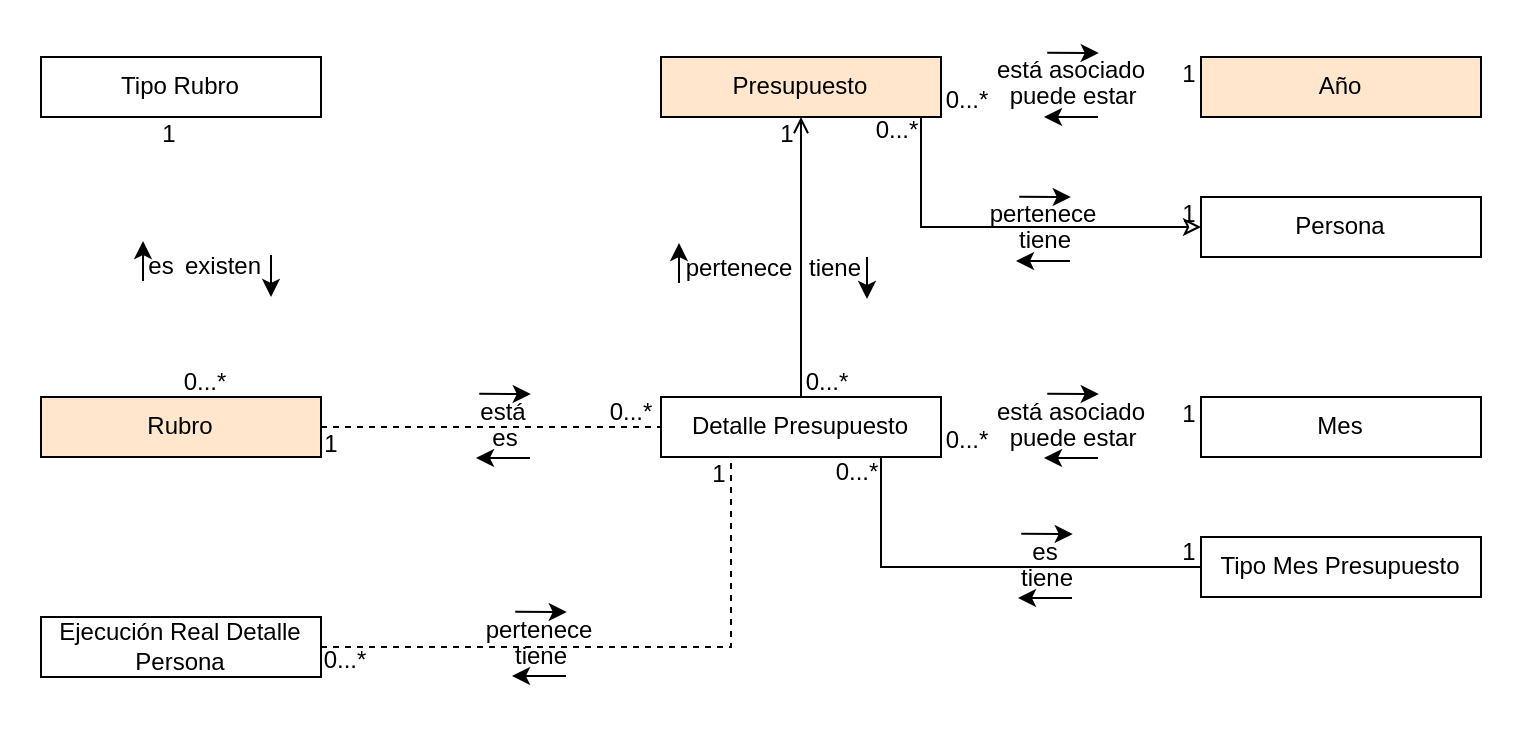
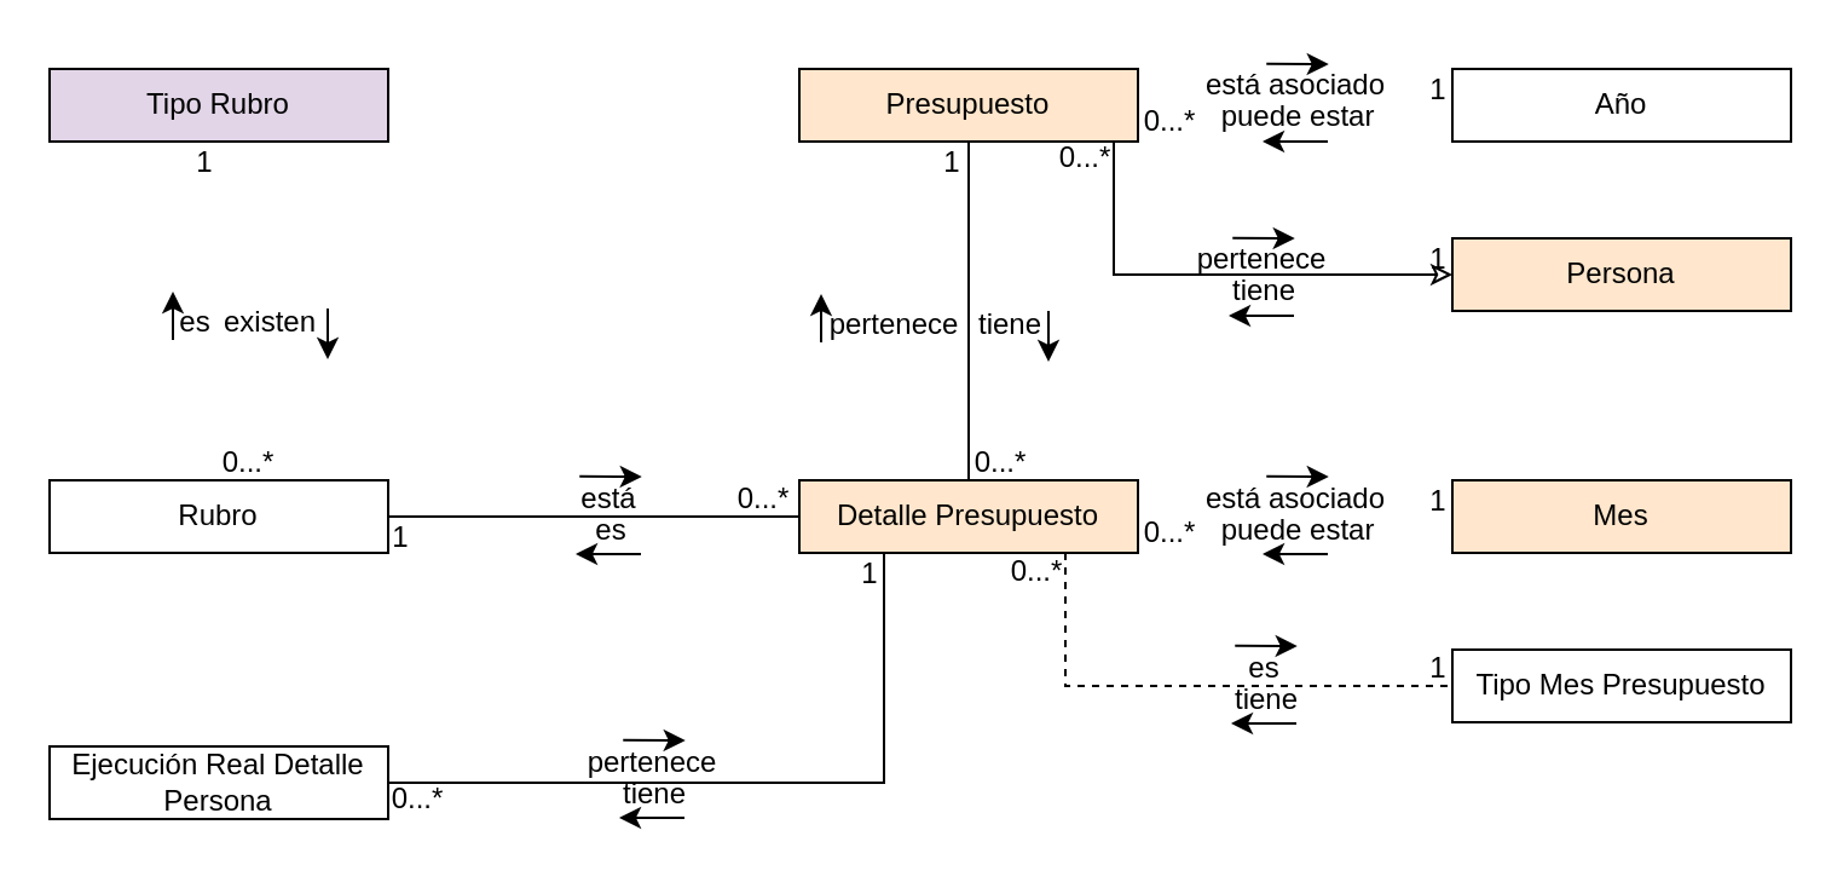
- <mxCell id="2" value="Tipo Rubro" style="rounded=0;whiteSpace=wrap;html=1;" vertex="1" parent="1"><mxGeometry x="20" y="28" width="140" height="30" as="geometry" /></mxCell>
+ <mxCell id="2" value="Tipo Rubro" style="rounded=0;whiteSpace=wrap;html=1;fillColor=#e1d5e7;" vertex="1" parent="1"><mxGeometry x="20" y="28" width="140" height="30" as="geometry" /></mxCell>
- <mxCell id="16" value="Año" style="rounded=0;whiteSpace=wrap;html=1;fillColor=#ffe6cc;" vertex="1" parent="1"><mxGeometry x="600" y="28" width="140" height="30" as="geometry" /></mxCell>
+ <mxCell id="16" value="Año" style="rounded=0;whiteSpace=wrap;html=1;" vertex="1" parent="1"><mxGeometry x="600" y="28" width="140" height="30" as="geometry" /></mxCell>
- <mxCell id="11" style="edgeStyle=orthogonalEdgeStyle;rounded=0;orthogonalLoop=1;jettySize=auto;html=1;entryX=0.5;entryY=1;entryDx=0;entryDy=0;endArrow=open;endFill=0;" edge="1" parent="1" source="13" target="15"><mxGeometry relative="1" as="geometry" /></mxCell>
+ <mxCell id="11" style="edgeStyle=orthogonalEdgeStyle;rounded=0;orthogonalLoop=1;jettySize=auto;html=1;entryX=0.5;entryY=1;entryDx=0;entryDy=0;endArrow=none;endFill=0;" edge="1" parent="1" source="13" target="15"><mxGeometry relative="1" as="geometry" /></mxCell>
- <mxCell id="17" value="Persona" style="rounded=0;whiteSpace=wrap;html=1;" vertex="1" parent="1"><mxGeometry x="600" y="98" width="140" height="30" as="geometry" /></mxCell>
+ <mxCell id="17" value="Persona" style="rounded=0;whiteSpace=wrap;html=1;fillColor=#ffe6cc;" vertex="1" parent="1"><mxGeometry x="600" y="98" width="140" height="30" as="geometry" /></mxCell>
- <mxCell id="4" value="Rubro" style="rounded=0;whiteSpace=wrap;html=1;fillColor=#ffe6cc;" vertex="1" parent="1"><mxGeometry x="20" y="198" width="140" height="30" as="geometry" /></mxCell>
+ <mxCell id="4" value="Rubro" style="rounded=0;whiteSpace=wrap;html=1;" vertex="1" parent="1"><mxGeometry x="20" y="198" width="140" height="30" as="geometry" /></mxCell>
- <mxCell id="3" style="edgeStyle=orthogonalEdgeStyle;rounded=0;orthogonalLoop=1;jettySize=auto;html=1;entryX=0;entryY=0.5;entryDx=0;entryDy=0;endArrow=none;endFill=0;dashed=1;" edge="1" parent="1" source="4" target="13"><mxGeometry relative="1" as="geometry" /></mxCell>
+ <mxCell id="3" style="edgeStyle=orthogonalEdgeStyle;rounded=0;orthogonalLoop=1;jettySize=auto;html=1;entryX=0;entryY=0.5;entryDx=0;entryDy=0;endArrow=none;endFill=0;" edge="1" parent="1" source="4" target="13"><mxGeometry relative="1" as="geometry" /></mxCell>
- <mxCell id="13" value="Detalle Presupuesto" style="rounded=0;whiteSpace=wrap;html=1;" vertex="1" parent="1"><mxGeometry x="330" y="198" width="140" height="30" as="geometry" /></mxCell>
+ <mxCell id="13" value="Detalle Presupuesto" style="rounded=0;whiteSpace=wrap;html=1;fillColor=#ffe6cc;" vertex="1" parent="1"><mxGeometry x="330" y="198" width="140" height="30" as="geometry" /></mxCell>
- <mxCell id="18" value="Mes" style="rounded=0;whiteSpace=wrap;html=1;" vertex="1" parent="1"><mxGeometry x="600" y="198" width="140" height="30" as="geometry" /></mxCell>
+ <mxCell id="18" value="Mes" style="rounded=0;whiteSpace=wrap;html=1;fillColor=#ffe6cc;" vertex="1" parent="1"><mxGeometry x="600" y="198" width="140" height="30" as="geometry" /></mxCell>
- <mxCell id="12" style="edgeStyle=orthogonalEdgeStyle;rounded=0;orthogonalLoop=1;jettySize=auto;html=1;entryX=0;entryY=0.5;entryDx=0;entryDy=0;endArrow=none;endFill=0;" edge="1" parent="1" source="13" target="19"><mxGeometry relative="1" as="geometry"><Array as="points"><mxPoint x="440" y="283" /></Array></mxGeometry></mxCell>
+ <mxCell id="12" style="edgeStyle=orthogonalEdgeStyle;rounded=0;orthogonalLoop=1;jettySize=auto;html=1;entryX=0;entryY=0.5;entryDx=0;entryDy=0;endArrow=none;endFill=0;dashed=1;" edge="1" parent="1" source="13" target="19"><mxGeometry relative="1" as="geometry"><Array as="points"><mxPoint x="440" y="283" /></Array></mxGeometry></mxCell>
- <mxCell id="20" style="edgeStyle=orthogonalEdgeStyle;rounded=0;orthogonalLoop=1;jettySize=auto;html=1;entryX=0.25;entryY=1;entryDx=0;entryDy=0;endArrow=none;endFill=0;dashed=1;" edge="1" parent="1" source="21" target="13"><mxGeometry relative="1" as="geometry" /></mxCell>
+ <mxCell id="20" style="edgeStyle=orthogonalEdgeStyle;rounded=0;orthogonalLoop=1;jettySize=auto;html=1;entryX=0.25;entryY=1;entryDx=0;entryDy=0;endArrow=none;endFill=0;" edge="1" parent="1" source="21" target="13"><mxGeometry relative="1" as="geometry" /></mxCell>
